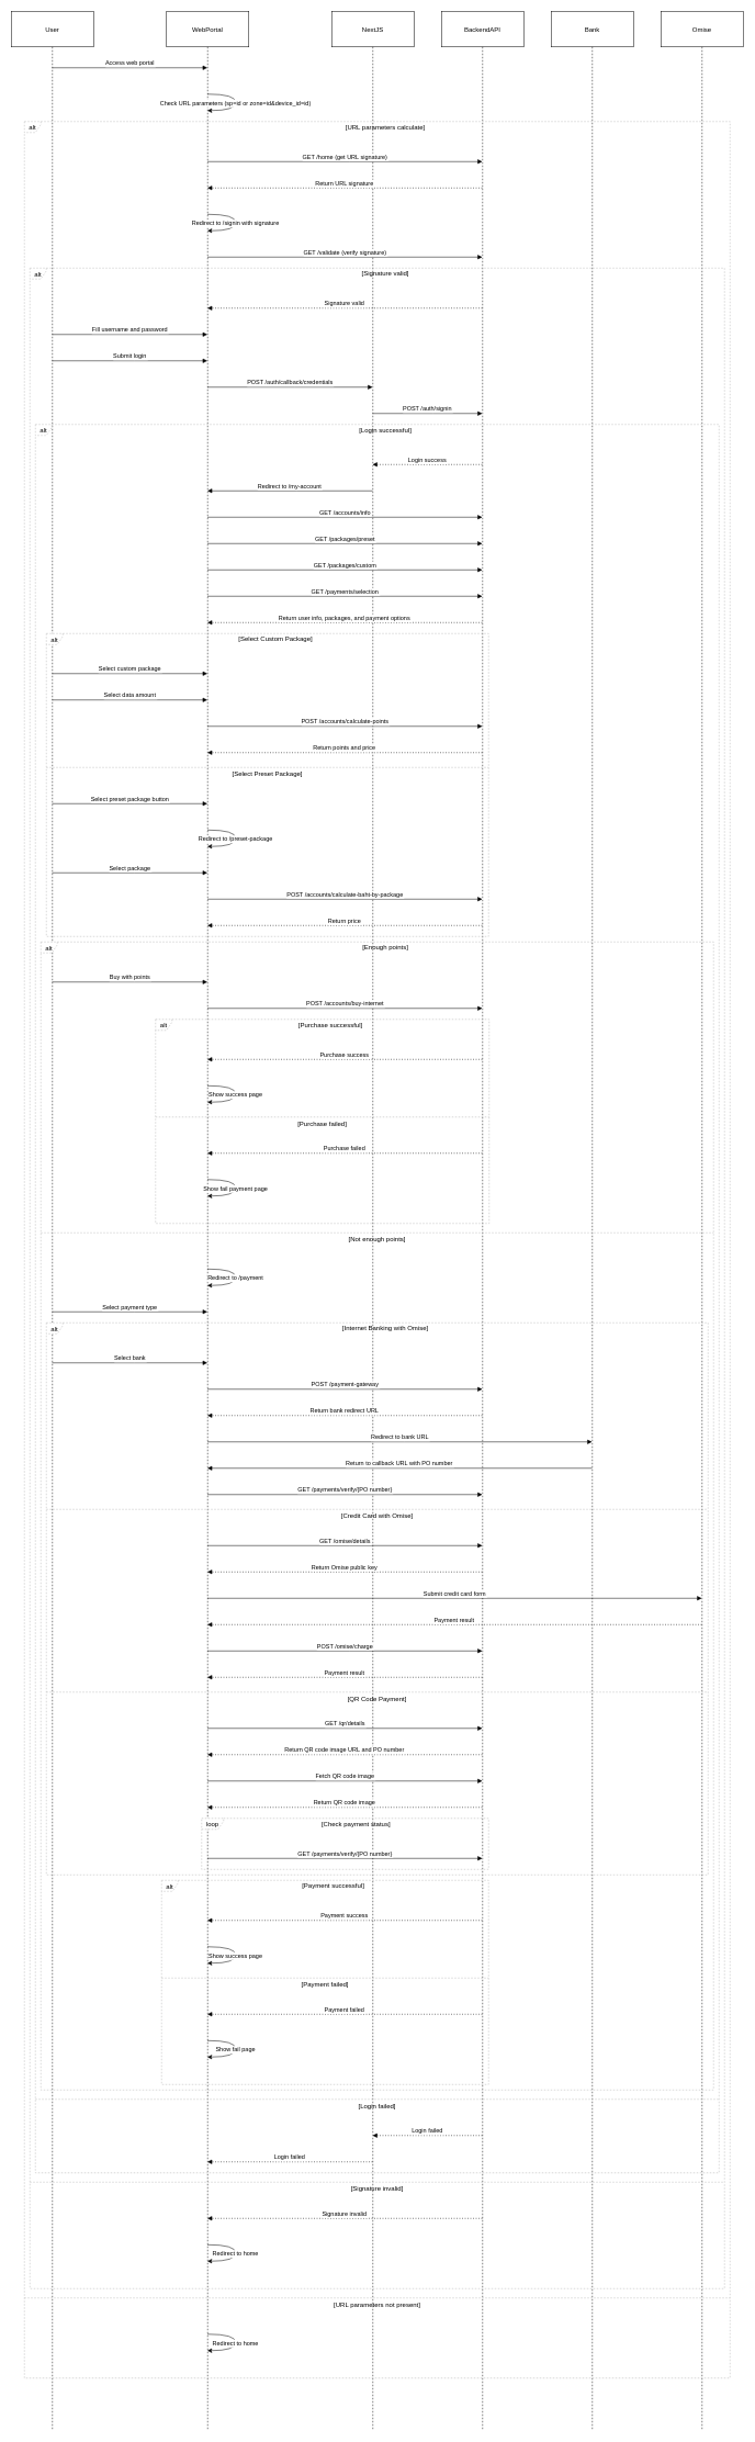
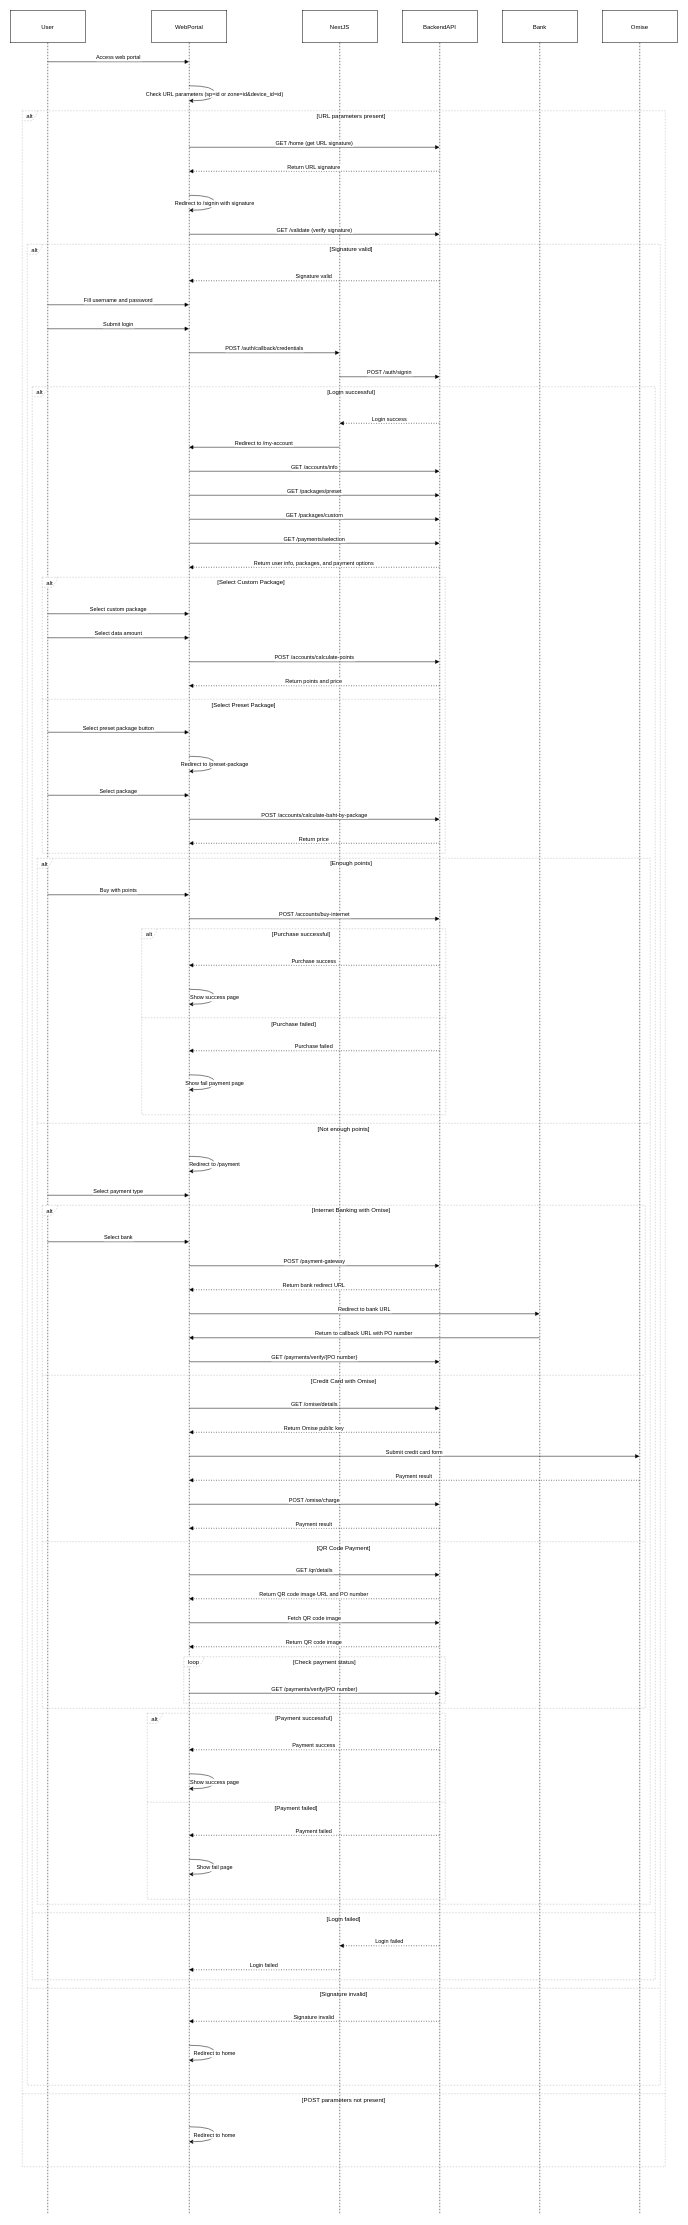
- <mxCell id="33" value="[URL parameters calculate]" style="text;strokeColor=none;fillColor=none;align=center;verticalAlign=middle;whiteSpace=wrap;" vertex="1" parent="32"><mxGeometry x="30" width="1256" height="20" as="geometry" /></mxCell>
+ <mxCell id="33" value="[URL parameters present]" style="text;strokeColor=none;fillColor=none;align=center;verticalAlign=middle;whiteSpace=wrap;" vertex="1" parent="32"><mxGeometry x="30" width="1256" height="20" as="geometry" /></mxCell>
- <mxCell id="34" value="[URL parameters not present]" style="shape=line;dashed=1;whiteSpace=wrap;verticalAlign=top;labelPosition=center;verticalLabelPosition=middle;align=center;strokeColor=#B3B3B3;" vertex="1" parent="32"><mxGeometry y="3964" width="1286" height="4" as="geometry" /></mxCell>
+ <mxCell id="34" value="[POST parameters not present]" style="shape=line;dashed=1;whiteSpace=wrap;verticalAlign=top;labelPosition=center;verticalLabelPosition=middle;align=center;strokeColor=#B3B3B3;" vertex="1" parent="32"><mxGeometry y="3964" width="1286" height="4" as="geometry" /></mxCell>
